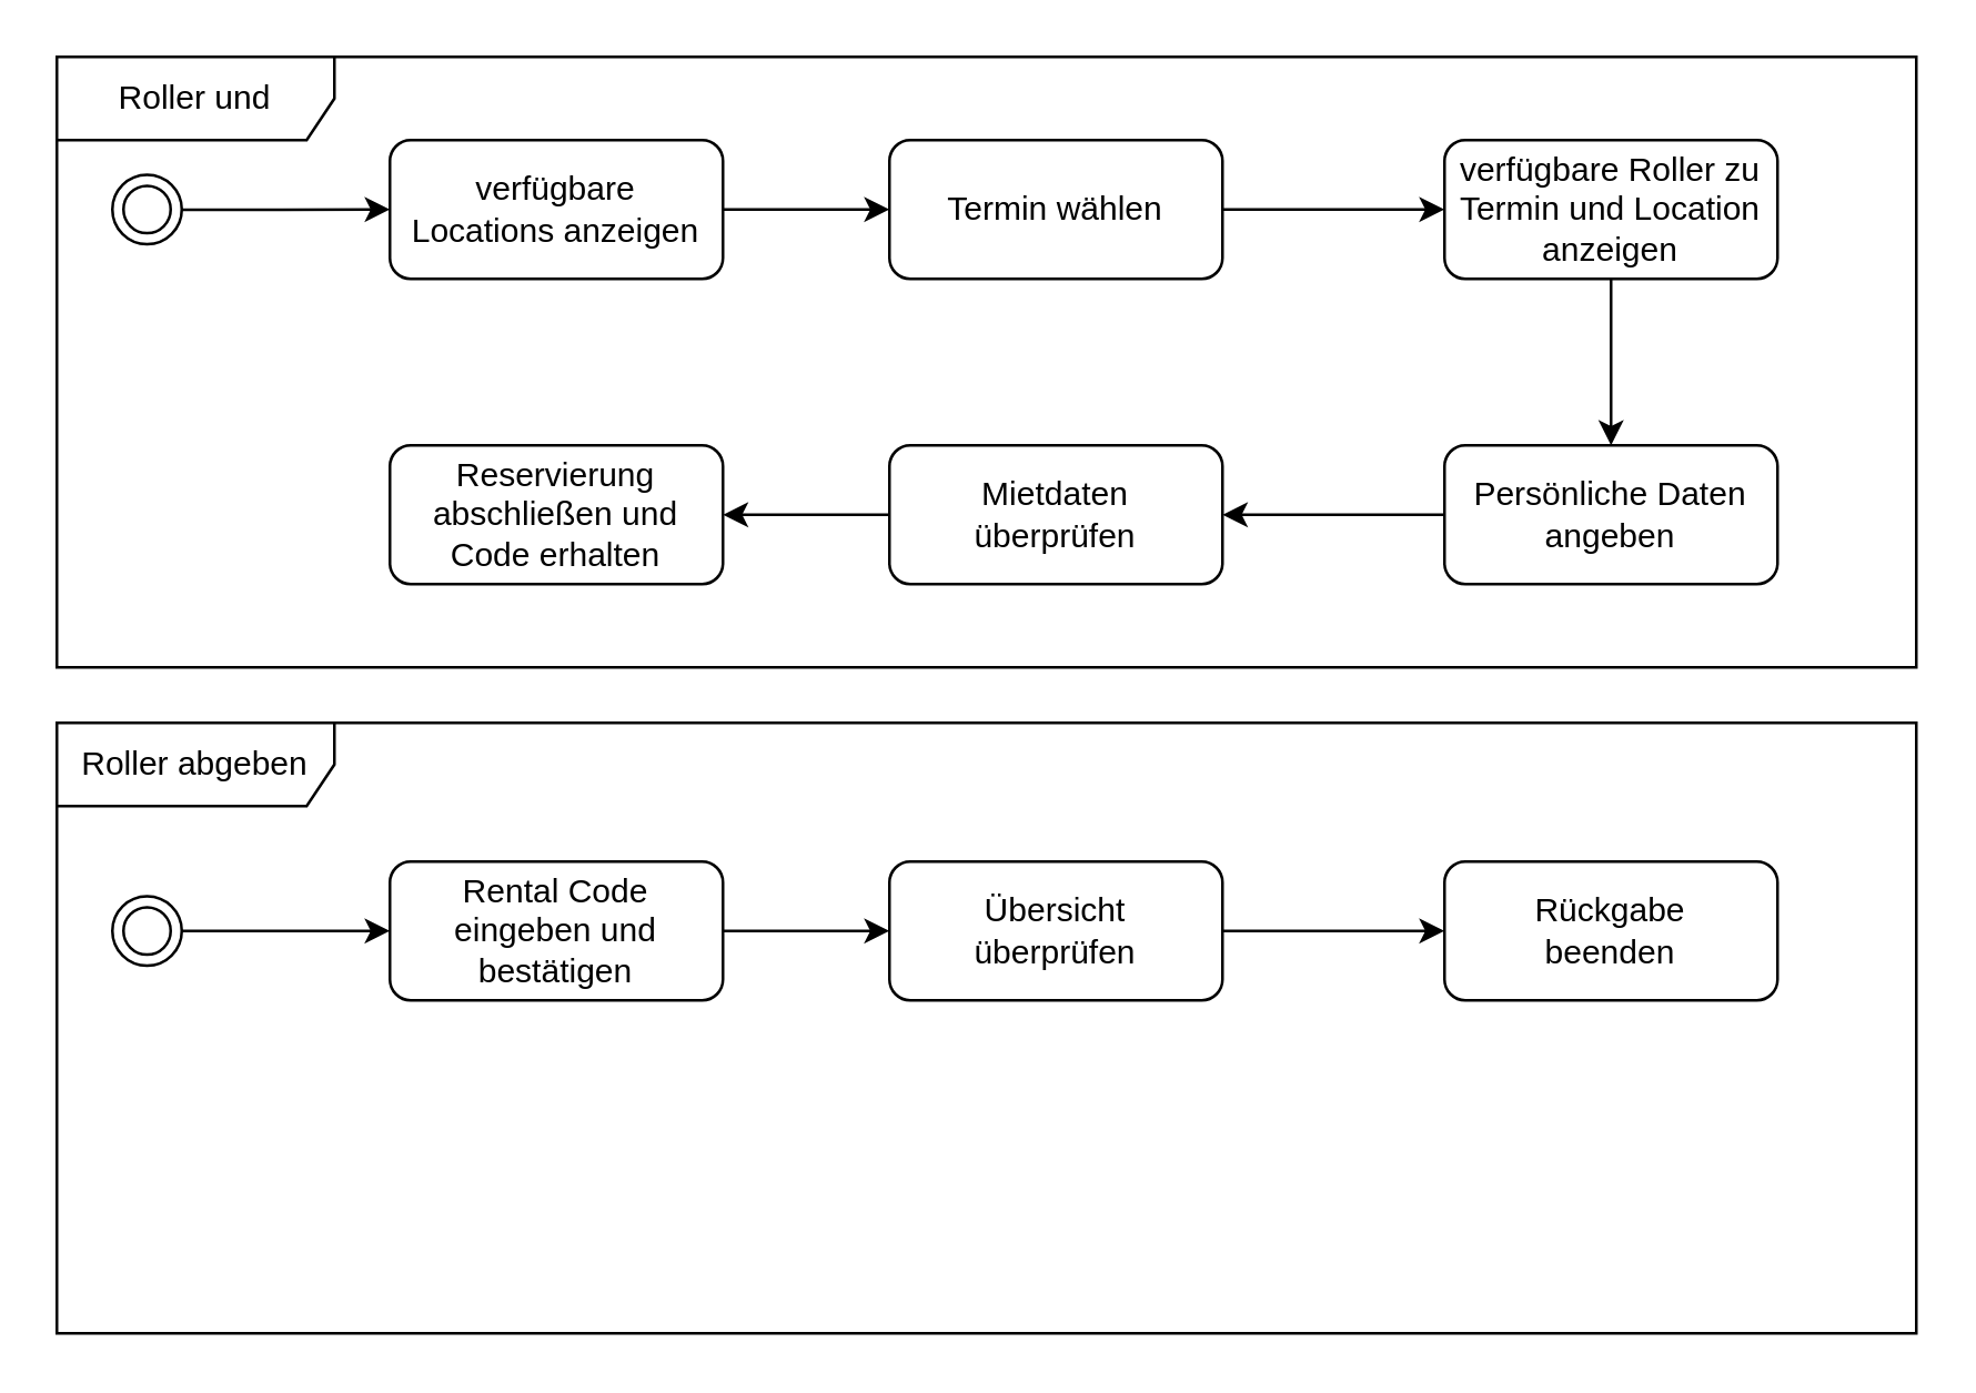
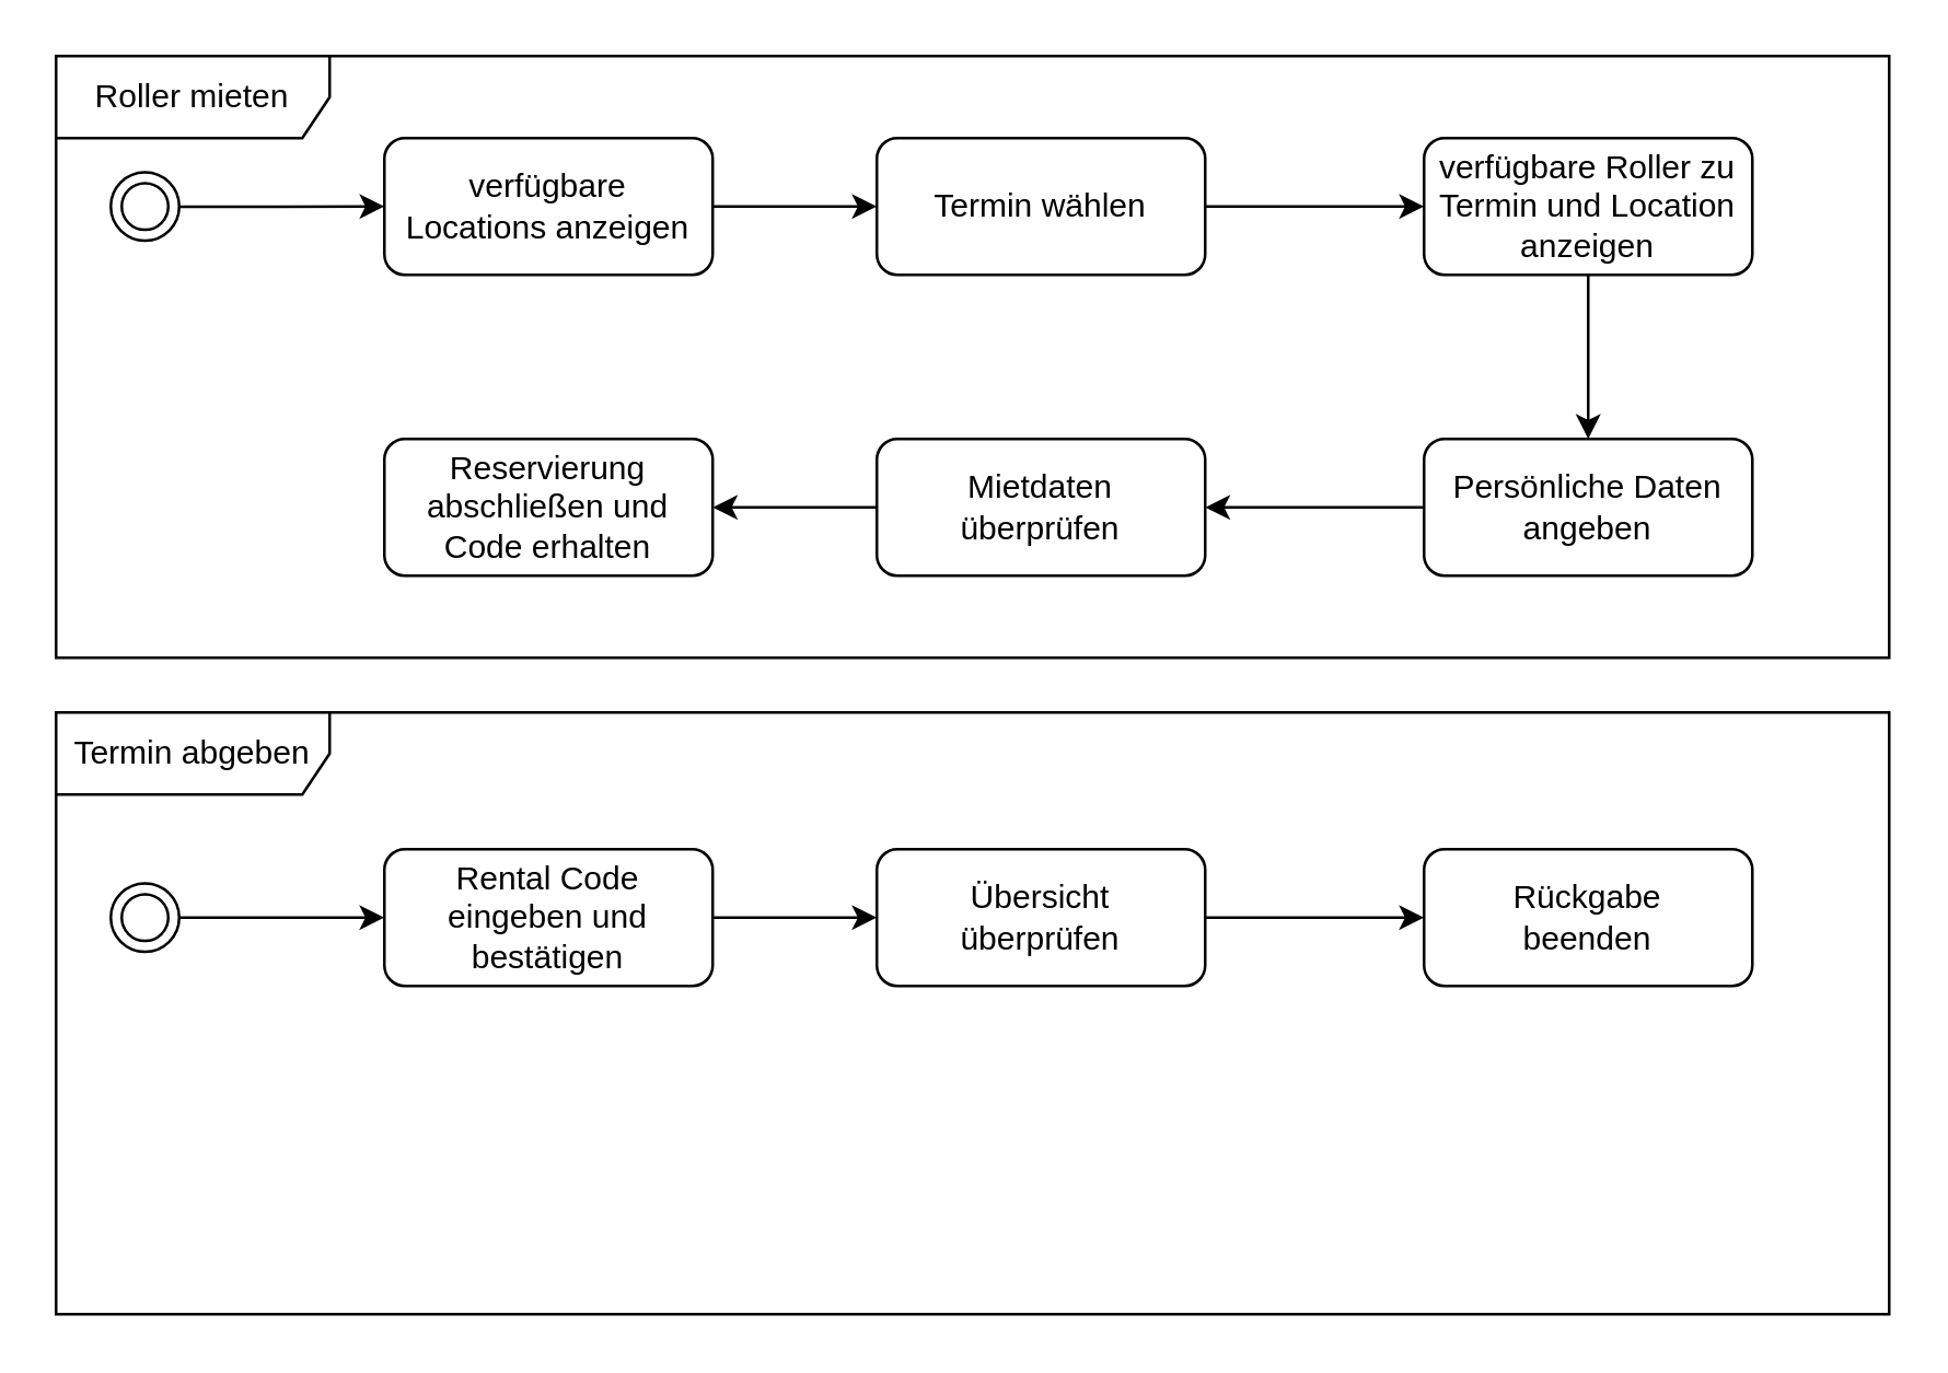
- <mxCell id="22" value="Roller und" style="shape=umlFrame;whiteSpace=wrap;html=1;width=100;height=30;" parent="1" vertex="1"><mxGeometry x="20" y="20" width="670" height="220" as="geometry" /></mxCell>
+ <mxCell id="22" value="Roller mieten" style="shape=umlFrame;whiteSpace=wrap;html=1;width=100;height=30;" parent="1" vertex="1"><mxGeometry x="20" y="20" width="670" height="220" as="geometry" /></mxCell>
- <mxCell id="23" value="Roller abgeben" style="shape=umlFrame;whiteSpace=wrap;html=1;width=100;height=30;" parent="1" vertex="1"><mxGeometry x="20" y="260" width="670" height="220" as="geometry" /></mxCell>
+ <mxCell id="23" value="Termin abgeben" style="shape=umlFrame;whiteSpace=wrap;html=1;width=100;height=30;" parent="1" vertex="1"><mxGeometry x="20" y="260" width="670" height="220" as="geometry" /></mxCell>
